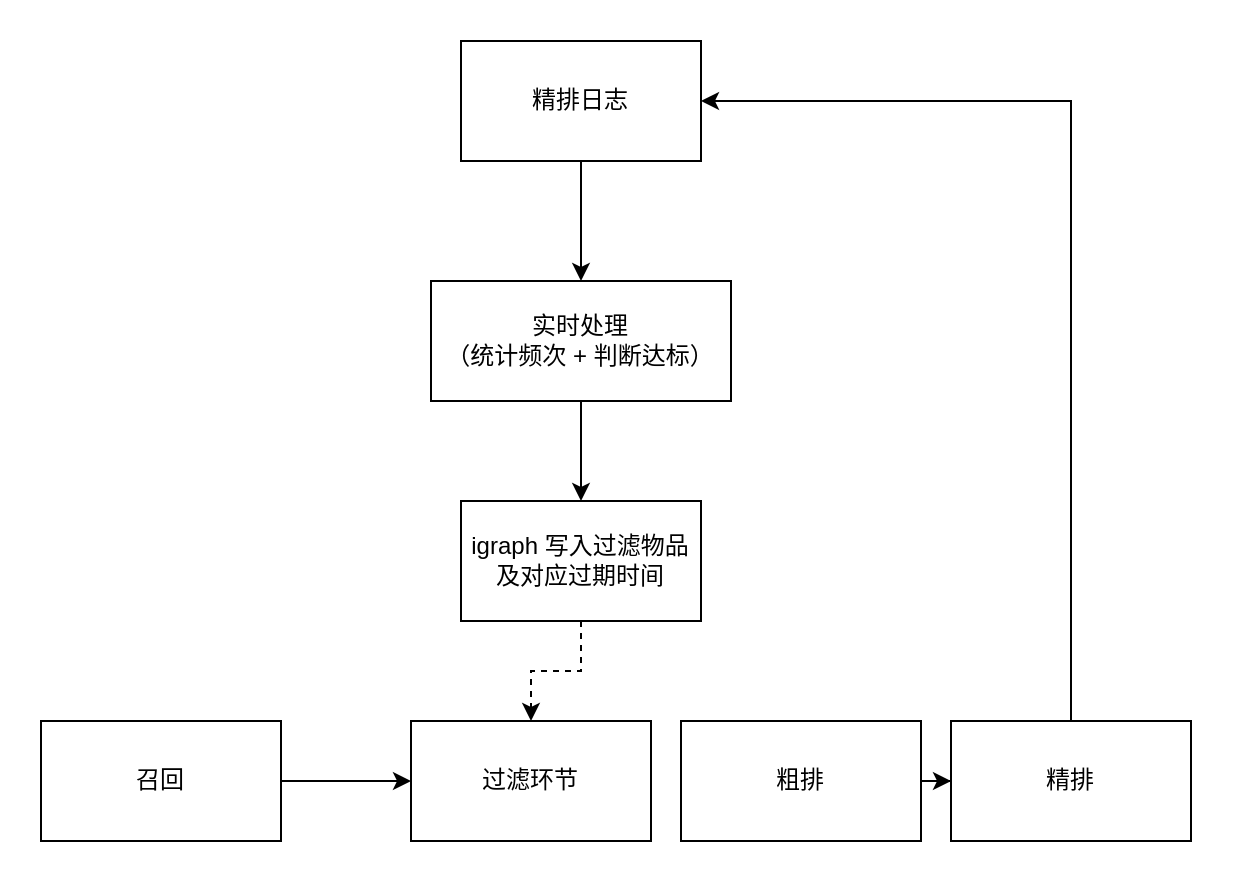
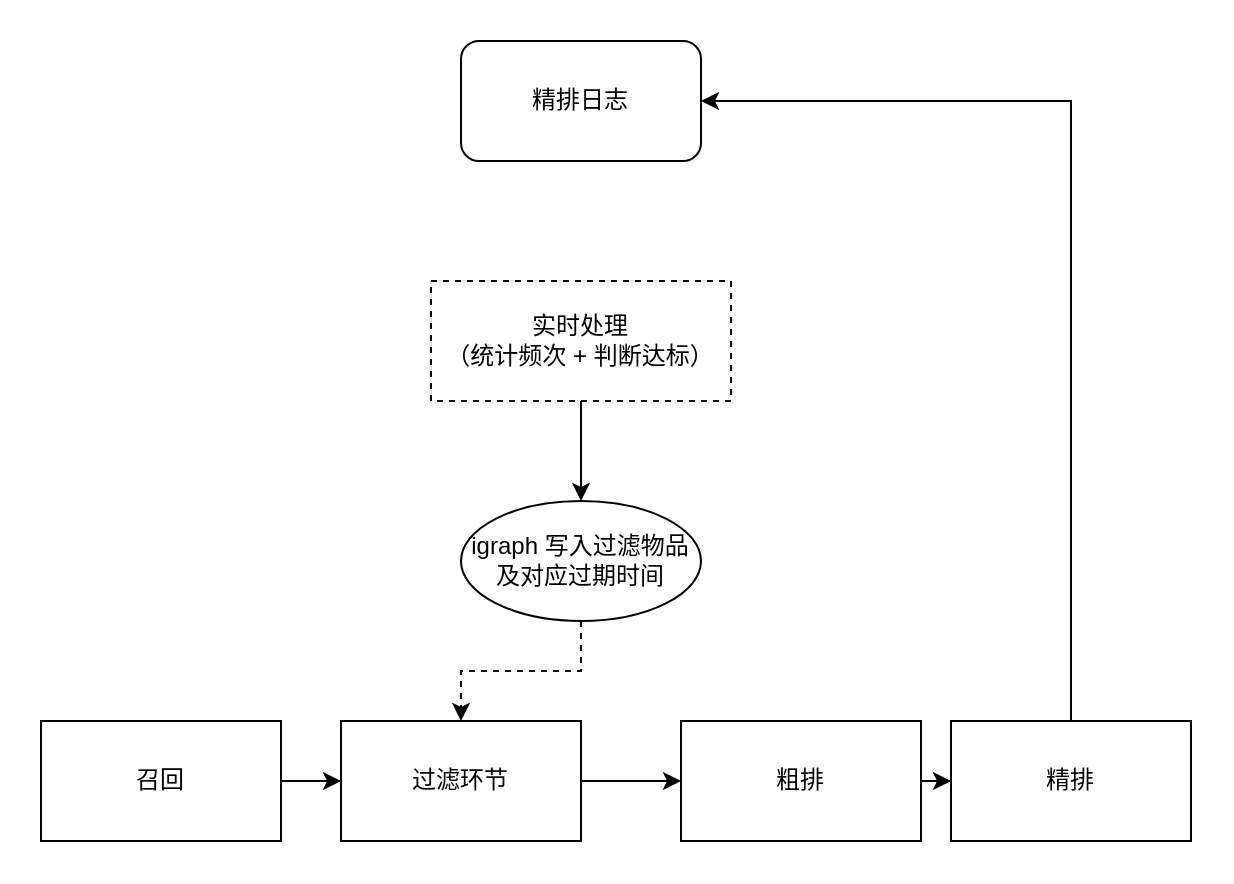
- <mxCell id="3" value="精排日志" style="rounded=0;whiteSpace=wrap;html=1;" vertex="1" parent="1"><mxGeometry x="230" y="20" width="120" height="60" as="geometry" /></mxCell>
+ <mxCell id="3" value="精排日志" style="whiteSpace=wrap;html=1;rounded=1;" vertex="1" parent="1"><mxGeometry x="230" y="20" width="120" height="60" as="geometry" /></mxCell>
- <mxCell id="2" value="" style="edgeStyle=orthogonalEdgeStyle;rounded=0;orthogonalLoop=1;jettySize=auto;html=1;" edge="1" parent="1" source="3" target="5"><mxGeometry relative="1" as="geometry" /></mxCell>
- <mxCell id="5" value="实时处理&lt;div&gt;（统计频次 + 判断达标）&lt;/div&gt;" style="rounded=0;whiteSpace=wrap;html=1;" vertex="1" parent="1"><mxGeometry x="215" y="140" width="150" height="60" as="geometry" /></mxCell>
+ <mxCell id="5" value="实时处理&lt;div&gt;（统计频次 + 判断达标）&lt;/div&gt;" style="rounded=0;whiteSpace=wrap;html=1;dashed=1;" vertex="1" parent="1"><mxGeometry x="215" y="140" width="150" height="60" as="geometry" /></mxCell>
- <mxCell id="7" value="igraph 写入过滤物品及对应过期时间" style="rounded=0;whiteSpace=wrap;html=1;" vertex="1" parent="1"><mxGeometry x="230" y="250" width="120" height="60" as="geometry" /></mxCell>
+ <mxCell id="7" value="igraph 写入过滤物品及对应过期时间" style="ellipse;whiteSpace=wrap;html=1;" vertex="1" parent="1"><mxGeometry x="230" y="250" width="120" height="60" as="geometry" /></mxCell>
+ <mxCell id="8" value="" style="edgeStyle=orthogonalEdgeStyle;rounded=0;orthogonalLoop=1;jettySize=auto;html=1;" edge="1" parent="1" source="10" target="12"><mxGeometry relative="1" as="geometry" /></mxCell>
- <mxCell id="15" value="过滤环节" style="whiteSpace=wrap;html=1;rounded=0;" vertex="1" parent="1"><mxGeometry x="205" y="360" width="120" height="60" as="geometry" /></mxCell>
+ <mxCell id="15" value="过滤环节" style="whiteSpace=wrap;html=1;rounded=0;" vertex="1" parent="1"><mxGeometry x="170" y="360" width="120" height="60" as="geometry" /></mxCell>
